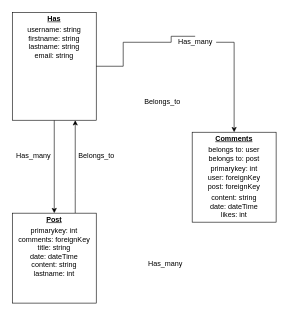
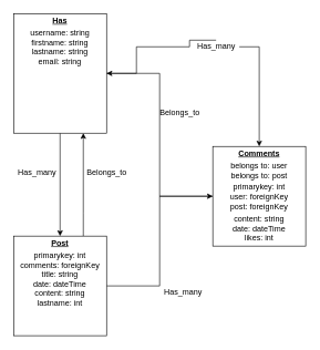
+ <mxCell id="8" style="edgeStyle=orthogonalEdgeStyle;rounded=0;orthogonalLoop=1;jettySize=auto;html=1;entryX=1;entryY=0.5;entryDx=0;entryDy=0;fontFamily=Helvetica;" edge="1" parent="1" source="9" target="4"><mxGeometry relative="1" as="geometry" /></mxCell>
+ <mxCell id="6" style="edgeStyle=orthogonalEdgeStyle;rounded=0;orthogonalLoop=1;jettySize=auto;html=1;fontFamily=Helvetica;" edge="1" parent="1" source="7" target="9"><mxGeometry relative="1" as="geometry" /></mxCell>
